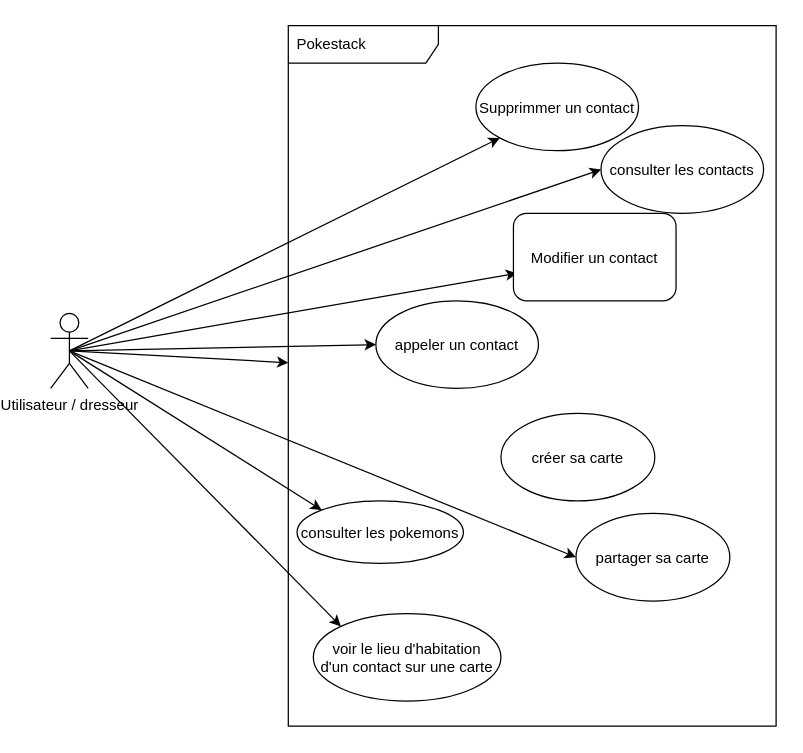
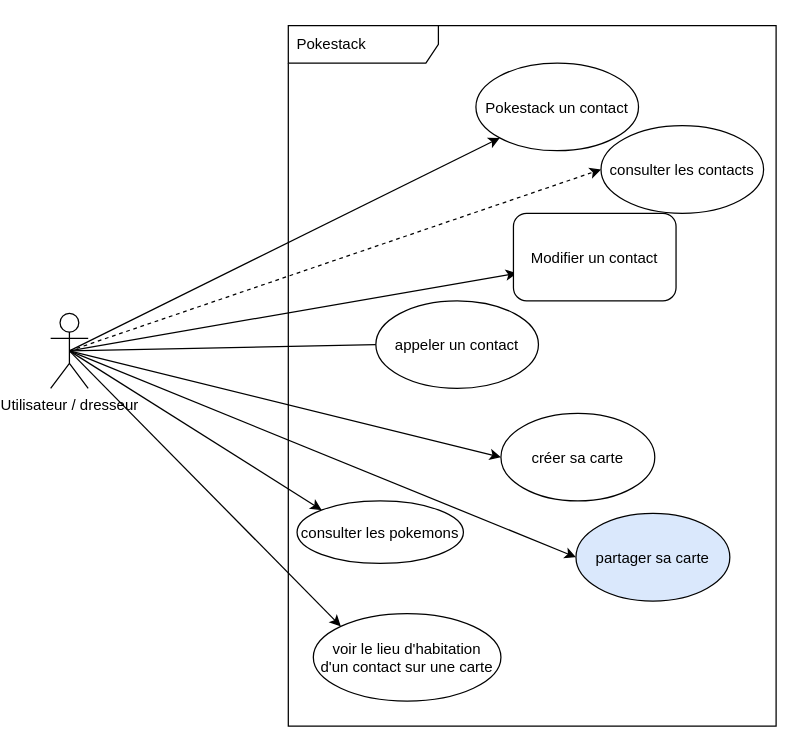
- <mxCell id="13" value="Supprimmer un contact" style="ellipse;" vertex="1" parent="1"><mxGeometry x="360" y="50" width="130" height="70" as="geometry" /></mxCell>
+ <mxCell id="13" value="Pokestack un contact" style="ellipse;" vertex="1" parent="1"><mxGeometry x="360" y="50" width="130" height="70" as="geometry" /></mxCell>
- <mxCell id="5" style="edgeStyle=none;html=1;exitX=0.5;exitY=0.5;exitDx=0;exitDy=0;exitPerimeter=0;entryX=0;entryY=0.5;entryDx=0;entryDy=0;" edge="1" parent="1" source="11" target="14"><mxGeometry relative="1" as="geometry" /></mxCell>
+ <mxCell id="5" style="edgeStyle=none;html=1;exitX=0.5;exitY=0.5;exitDx=0;exitDy=0;exitPerimeter=0;entryX=0;entryY=0.5;entryDx=0;entryDy=0;dashed=1;" edge="1" parent="1" source="11" target="14"><mxGeometry relative="1" as="geometry" /></mxCell>
- <mxCell id="6" style="edgeStyle=none;html=1;exitX=0.5;exitY=0.5;exitDx=0;exitDy=0;exitPerimeter=0;entryX=0;entryY=0.5;entryDx=0;entryDy=0;" edge="1" parent="1" source="11" target="15"><mxGeometry relative="1" as="geometry" /></mxCell>
+ <mxCell id="6" style="edgeStyle=none;html=1;exitX=0.5;exitY=0.5;exitDx=0;exitDy=0;exitPerimeter=0;entryX=0;entryY=0.5;entryDx=0;entryDy=0;endArrow=none;" edge="1" parent="1" source="11" target="15"><mxGeometry relative="1" as="geometry" /></mxCell>
- <mxCell id="7" style="edgeStyle=none;html=1;exitX=0.5;exitY=0.5;exitDx=0;exitDy=0;exitPerimeter=0;" edge="1" parent="1" source="11" target="2"><mxGeometry relative="1" as="geometry" /></mxCell>
+ <mxCell id="7" style="edgeStyle=none;html=1;exitX=0.5;exitY=0.5;exitDx=0;exitDy=0;exitPerimeter=0;entryX=0;entryY=0.5;entryDx=0;entryDy=0;" edge="1" parent="1" source="11" target="17"><mxGeometry relative="1" as="geometry" /></mxCell>
- <mxCell id="16" value="partager sa carte" style="ellipse;" vertex="1" parent="1"><mxGeometry x="440" y="410" width="123" height="70" as="geometry" /></mxCell>
+ <mxCell id="16" value="partager sa carte" style="ellipse;fillColor=#dae8fc;" vertex="1" parent="1"><mxGeometry x="440" y="410" width="123" height="70" as="geometry" /></mxCell>
